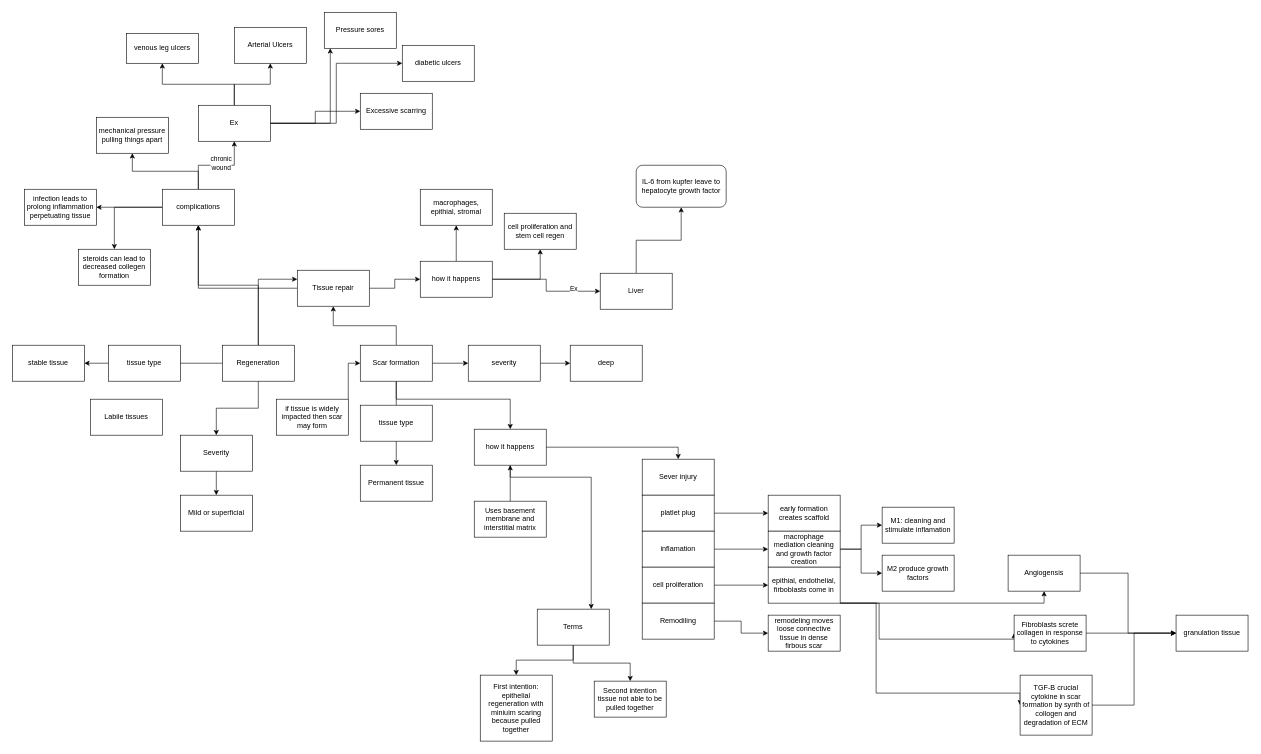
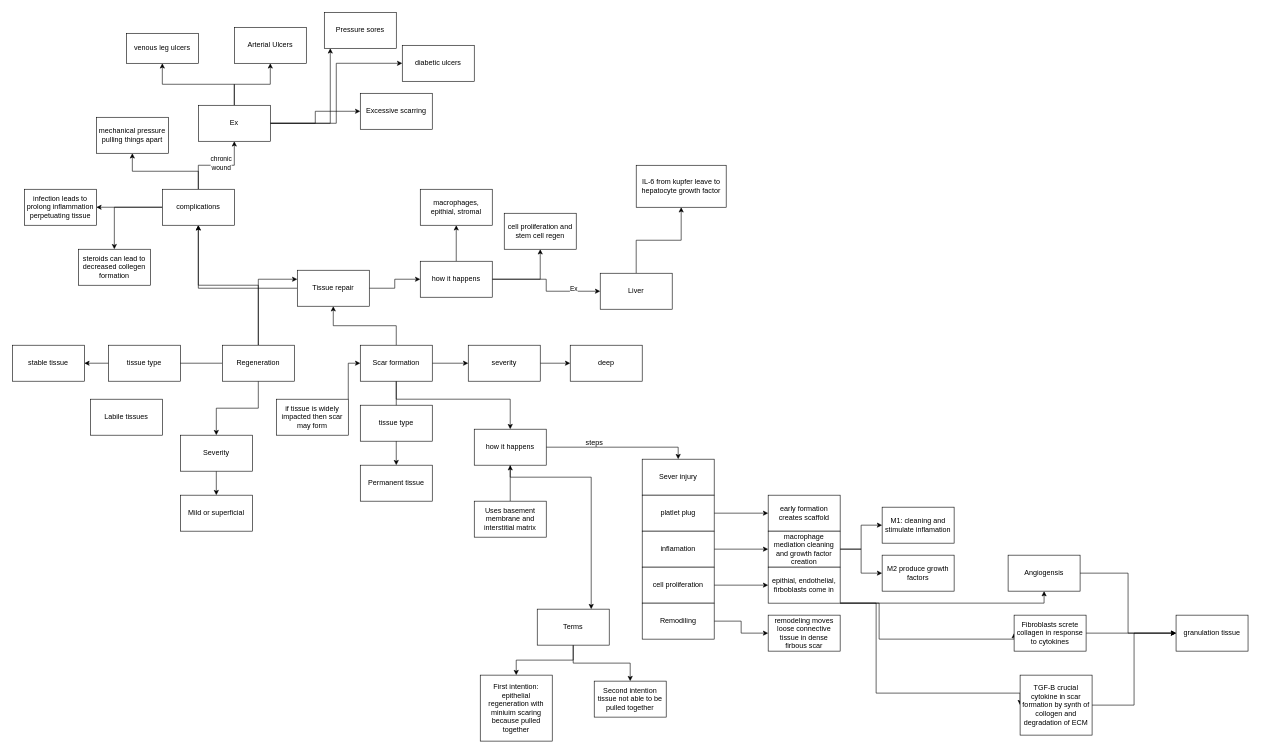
- <mxCell id="37" value="IL-6 from kupfer leave to hepatocyte growth factor" style="whiteSpace=wrap;html=1;rounded=1;" vertex="1" parent="1"><mxGeometry x="1060" y="275" width="150" height="70" as="geometry" /></mxCell>
+ <mxCell id="37" value="IL-6 from kupfer leave to hepatocyte growth factor" style="rounded=0;whiteSpace=wrap;html=1;" vertex="1" parent="1"><mxGeometry x="1060" y="275" width="150" height="70" as="geometry" /></mxCell>
+ <mxCell id="52" value="steps" style="text;html=1;align=center;verticalAlign=middle;resizable=0;points=[];autosize=1;strokeColor=none;fillColor=none;" vertex="1" parent="1"><mxGeometry x="965" y="723" width="50" height="30" as="geometry" /></mxCell>
